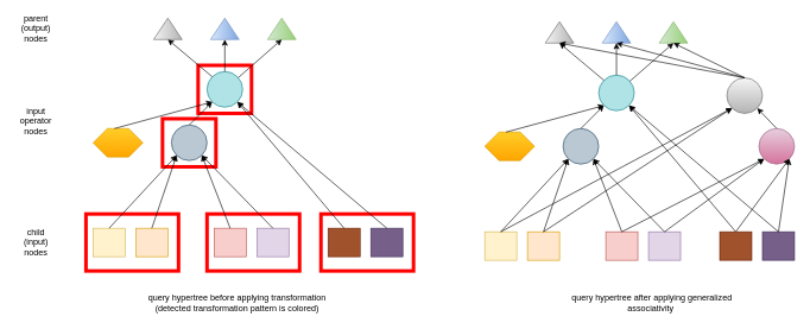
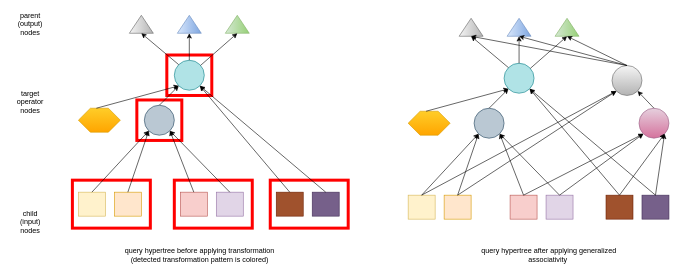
- <mxCell id="20" value="input operator nodes" style="text;html=1;align=center;verticalAlign=middle;whiteSpace=wrap;rounded=0;" vertex="1" parent="1"><mxGeometry x="20" y="155" width="60" height="30" as="geometry" /></mxCell>
+ <mxCell id="20" value="target operator nodes" style="text;html=1;align=center;verticalAlign=middle;whiteSpace=wrap;rounded=0;" vertex="1" parent="1"><mxGeometry x="20" y="155" width="60" height="30" as="geometry" /></mxCell>
- <mxCell id="18" value="child (input) nodes" style="text;html=1;align=center;verticalAlign=middle;whiteSpace=wrap;rounded=0;" vertex="1" parent="1"><mxGeometry x="20" y="325" width="60" height="30" as="geometry" /></mxCell>
+ <mxCell id="18" value="child (input) nodes" style="text;html=1;align=center;verticalAlign=middle;whiteSpace=wrap;rounded=0;" vertex="1" parent="1"><mxGeometry x="20" y="355" width="60" height="30" as="geometry" /></mxCell>
